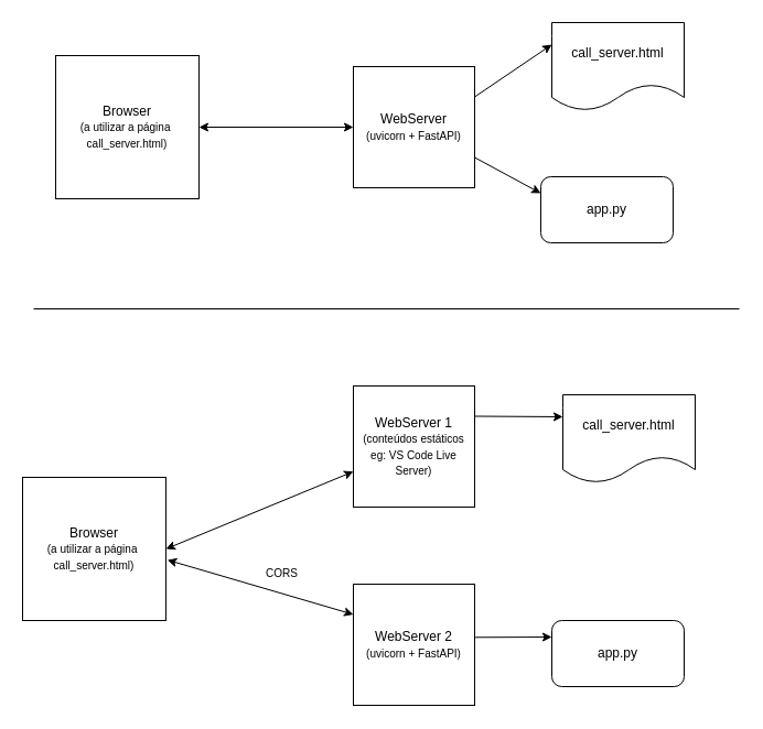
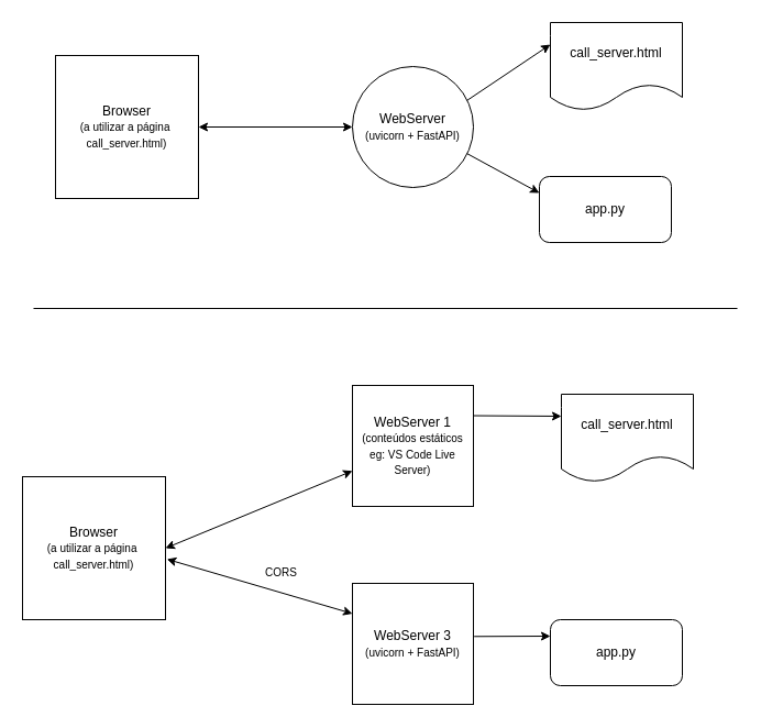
- <mxCell id="2" value="WebServer&lt;br&gt;&lt;font style=&quot;font-size: 10px;&quot;&gt;(uvicorn + FastAPI)&lt;/font&gt;" style="whiteSpace=wrap;html=1;aspect=fixed;" vertex="1" parent="1"><mxGeometry x="320" y="60" width="110" height="110" as="geometry" /></mxCell>
+ <mxCell id="2" value="WebServer&lt;br&gt;&lt;font style=&quot;font-size: 10px;&quot;&gt;(uvicorn + FastAPI)&lt;/font&gt;" style="ellipse;whiteSpace=wrap;html=1;aspect=fixed;" vertex="1" parent="1"><mxGeometry x="320" y="60" width="110" height="110" as="geometry" /></mxCell>
- <mxCell id="17" value="WebServer 2&lt;br&gt;&lt;font style=&quot;font-size: 10px;&quot;&gt;(uvicorn + FastAPI)&lt;/font&gt;" style="whiteSpace=wrap;html=1;aspect=fixed;" vertex="1" parent="1"><mxGeometry x="320" y="530" width="110" height="110" as="geometry" /></mxCell>
+ <mxCell id="17" value="WebServer 3&lt;br&gt;&lt;font style=&quot;font-size: 10px;&quot;&gt;(uvicorn + FastAPI)&lt;/font&gt;" style="whiteSpace=wrap;html=1;aspect=fixed;" vertex="1" parent="1"><mxGeometry x="320" y="530" width="110" height="110" as="geometry" /></mxCell>
